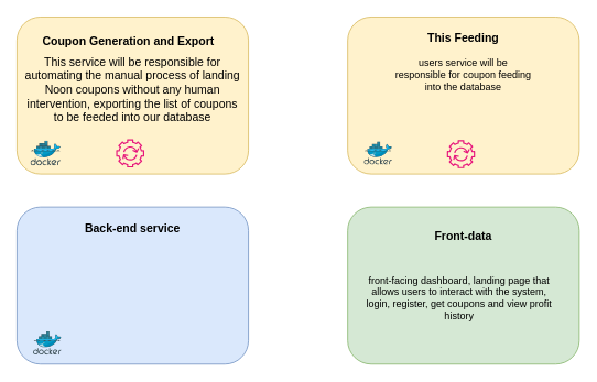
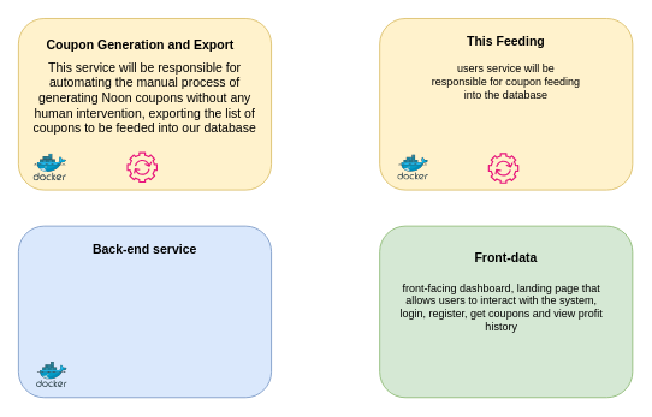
- <mxCell id="7" value="This service will be responsible for automating the manual process of landing Noon coupons without any human intervention, exporting the list of coupons to be feeded into our database" style="text;strokeColor=none;align=center;fillColor=none;html=1;verticalAlign=middle;whiteSpace=wrap;rounded=0;fontSize=14;" vertex="1" parent="1"><mxGeometry x="25" y="48" width="270" height="120" as="geometry" /></mxCell>
+ <mxCell id="7" value="This service will be responsible for automating the manual process of generating Noon coupons without any human intervention, exporting the list of coupons to be feeded into our database" style="text;strokeColor=none;align=center;fillColor=none;html=1;verticalAlign=middle;whiteSpace=wrap;rounded=0;fontSize=14;" vertex="1" parent="1"><mxGeometry x="25" y="48" width="270" height="120" as="geometry" /></mxCell>
- <mxCell id="23" value="front-facing dashboard, landing page that allows users to interact with the system, login, register, get coupons and view profit history" style="text;strokeColor=none;align=center;fillColor=none;html=1;verticalAlign=middle;whiteSpace=wrap;rounded=0;" vertex="1" parent="1"><mxGeometry x="435" y="330" width="240" height="60" as="geometry" /></mxCell>
+ <mxCell id="23" value="front-facing dashboard, landing page that allows users to interact with the system, login, register, get coupons and view profit history" style="text;strokeColor=none;align=center;fillColor=none;html=1;verticalAlign=middle;whiteSpace=wrap;rounded=0;" vertex="1" parent="1"><mxGeometry x="435" y="310" width="240" height="60" as="geometry" /></mxCell>
